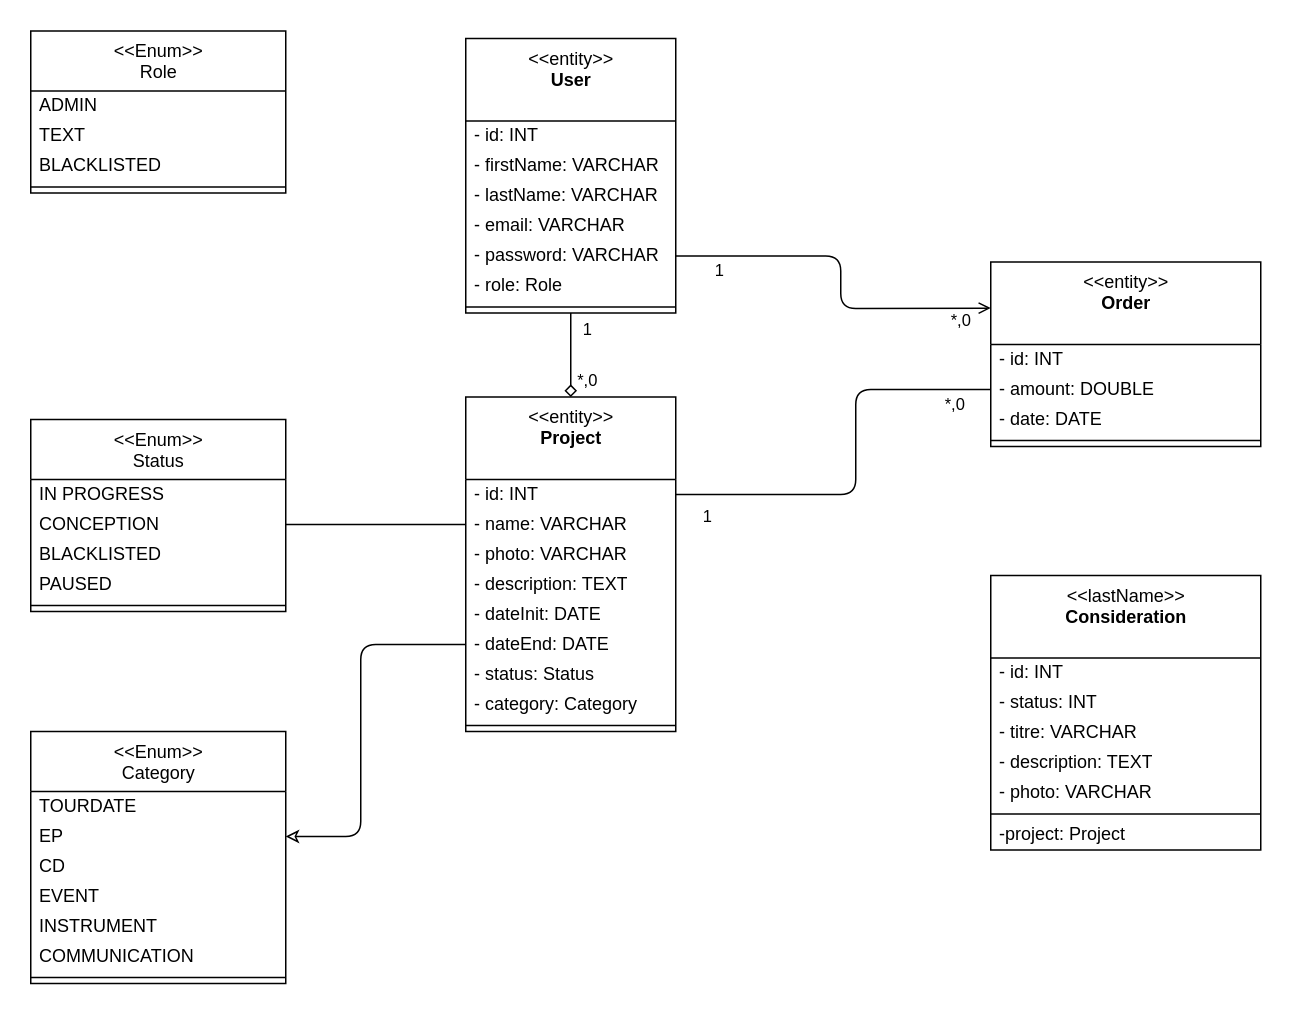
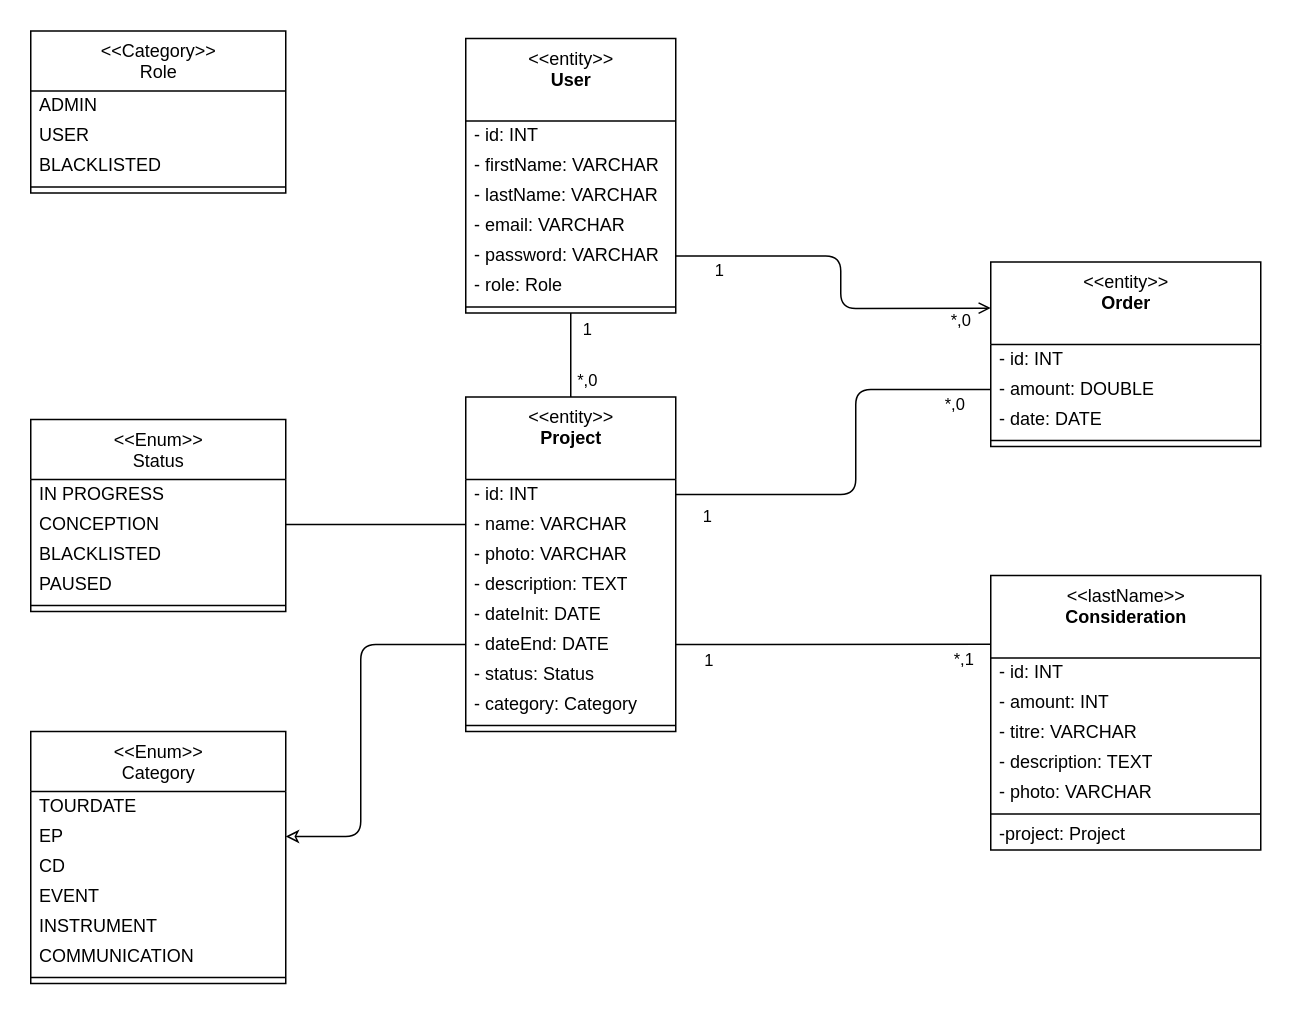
- <mxCell id="13" value="&amp;lt;&amp;lt;Enum&amp;gt;&amp;gt;&lt;br&gt;Role" style="swimlane;fontStyle=0;align=center;verticalAlign=top;childLayout=stackLayout;horizontal=1;startSize=40;horizontalStack=0;resizeParent=1;resizeParentMax=0;resizeLast=0;collapsible=0;marginBottom=0;html=1;" parent="1" vertex="1"><mxGeometry x="20" y="20" width="170" height="108" as="geometry" /></mxCell>
+ <mxCell id="13" value="&amp;lt;&amp;lt;Category&amp;gt;&amp;gt;&lt;br&gt;Role" style="swimlane;fontStyle=0;align=center;verticalAlign=top;childLayout=stackLayout;horizontal=1;startSize=40;horizontalStack=0;resizeParent=1;resizeParentMax=0;resizeLast=0;collapsible=0;marginBottom=0;html=1;" parent="1" vertex="1"><mxGeometry x="20" y="20" width="170" height="108" as="geometry" /></mxCell>
- <mxCell id="15" value="TEXT" style="text;html=1;strokeColor=none;fillColor=none;align=left;verticalAlign=middle;spacingLeft=4;spacingRight=4;overflow=hidden;rotatable=0;points=[[0,0.5],[1,0.5]];portConstraint=eastwest;" parent="13" vertex="1"><mxGeometry y="60" width="170" height="20" as="geometry" /></mxCell>
+ <mxCell id="15" value="USER" style="text;html=1;strokeColor=none;fillColor=none;align=left;verticalAlign=middle;spacingLeft=4;spacingRight=4;overflow=hidden;rotatable=0;points=[[0,0.5],[1,0.5]];portConstraint=eastwest;" parent="13" vertex="1"><mxGeometry y="60" width="170" height="20" as="geometry" /></mxCell>
- <mxCell id="2" style="edgeStyle=none;html=1;exitX=0.5;exitY=1;exitDx=0;exitDy=0;entryX=0.5;entryY=0;entryDx=0;entryDy=0;endArrow=diamond;endFill=0;" parent="1" source="5" target="18" edge="1"><mxGeometry relative="1" as="geometry" /></mxCell>
+ <mxCell id="2" style="edgeStyle=none;html=1;exitX=0.5;exitY=1;exitDx=0;exitDy=0;entryX=0.5;entryY=0;entryDx=0;entryDy=0;endArrow=none;endFill=0;" parent="1" source="5" target="18" edge="1"><mxGeometry relative="1" as="geometry" /></mxCell>
+ <mxCell id="57" style="edgeStyle=none;html=1;exitX=1;exitY=0.5;exitDx=0;exitDy=0;entryX=0;entryY=0.25;entryDx=0;entryDy=0;endArrow=none;endFill=0;" parent="1" source="24" target="42" edge="1"><mxGeometry relative="1" as="geometry"><Array as="points" /></mxGeometry></mxCell>
+ <mxCell id="58" value="*,1" style="edgeLabel;html=1;align=center;verticalAlign=middle;resizable=0;points=[];" parent="57" vertex="1" connectable="0"><mxGeometry x="0.721" relative="1" as="geometry"><mxPoint x="11" y="10" as="offset" /></mxGeometry></mxCell>
+ <mxCell id="59" value="1" style="edgeLabel;html=1;align=center;verticalAlign=middle;resizable=0;points=[];" parent="57" vertex="1" connectable="0"><mxGeometry x="-0.786" y="-2" relative="1" as="geometry"><mxPoint x="-1" y="9" as="offset" /></mxGeometry></mxCell>
- <mxCell id="44" value="- status: INT" style="text;html=1;strokeColor=none;fillColor=none;align=left;verticalAlign=middle;spacingLeft=4;spacingRight=4;overflow=hidden;rotatable=0;points=[[0,0.5],[1,0.5]];portConstraint=eastwest;" parent="42" vertex="1"><mxGeometry y="75" width="180" height="20" as="geometry" /></mxCell>
+ <mxCell id="44" value="- amount: INT" style="text;html=1;strokeColor=none;fillColor=none;align=left;verticalAlign=middle;spacingLeft=4;spacingRight=4;overflow=hidden;rotatable=0;points=[[0,0.5],[1,0.5]];portConstraint=eastwest;" parent="42" vertex="1"><mxGeometry y="75" width="180" height="20" as="geometry" /></mxCell>
